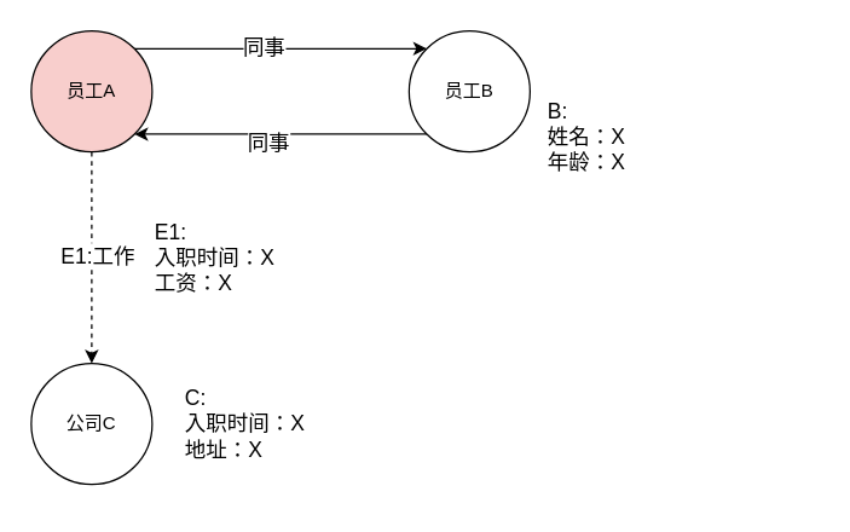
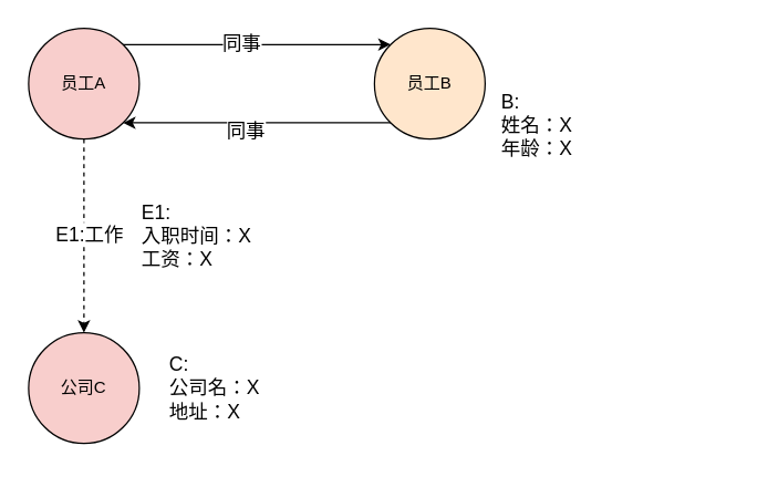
- <mxCell id="7" value="员工B" style="ellipse;whiteSpace=wrap;html=1;aspect=fixed;" vertex="1" parent="1"><mxGeometry x="270" y="20" width="80" height="80" as="geometry" /></mxCell>
+ <mxCell id="7" value="员工B" style="ellipse;whiteSpace=wrap;html=1;aspect=fixed;fillColor=#ffe6cc;" vertex="1" parent="1"><mxGeometry x="270" y="20" width="80" height="80" as="geometry" /></mxCell>
- <mxCell id="8" value="公司C" style="ellipse;whiteSpace=wrap;html=1;aspect=fixed;" vertex="1" parent="1"><mxGeometry x="20" y="240" width="80" height="80" as="geometry" /></mxCell>
+ <mxCell id="8" value="公司C" style="ellipse;whiteSpace=wrap;html=1;aspect=fixed;fillColor=#f8cecc;" vertex="1" parent="1"><mxGeometry x="20" y="240" width="80" height="80" as="geometry" /></mxCell>
- <mxCell id="11" value="&lt;font style=&quot;font-size: 14px;&quot;&gt;C:&lt;br&gt;入职时间：X&lt;br&gt;地址：X&lt;/font&gt;" style="text;html=1;strokeColor=none;fillColor=none;align=left;verticalAlign=middle;whiteSpace=wrap;rounded=0;" vertex="1" parent="1"><mxGeometry x="120" y="230" width="180" height="100" as="geometry" /></mxCell>
+ <mxCell id="11" value="&lt;font style=&quot;font-size: 14px;&quot;&gt;C:&lt;br&gt;公司名：X&lt;br&gt;地址：X&lt;/font&gt;" style="text;html=1;strokeColor=none;fillColor=none;align=left;verticalAlign=middle;whiteSpace=wrap;rounded=0;" vertex="1" parent="1"><mxGeometry x="120" y="230" width="180" height="100" as="geometry" /></mxCell>
